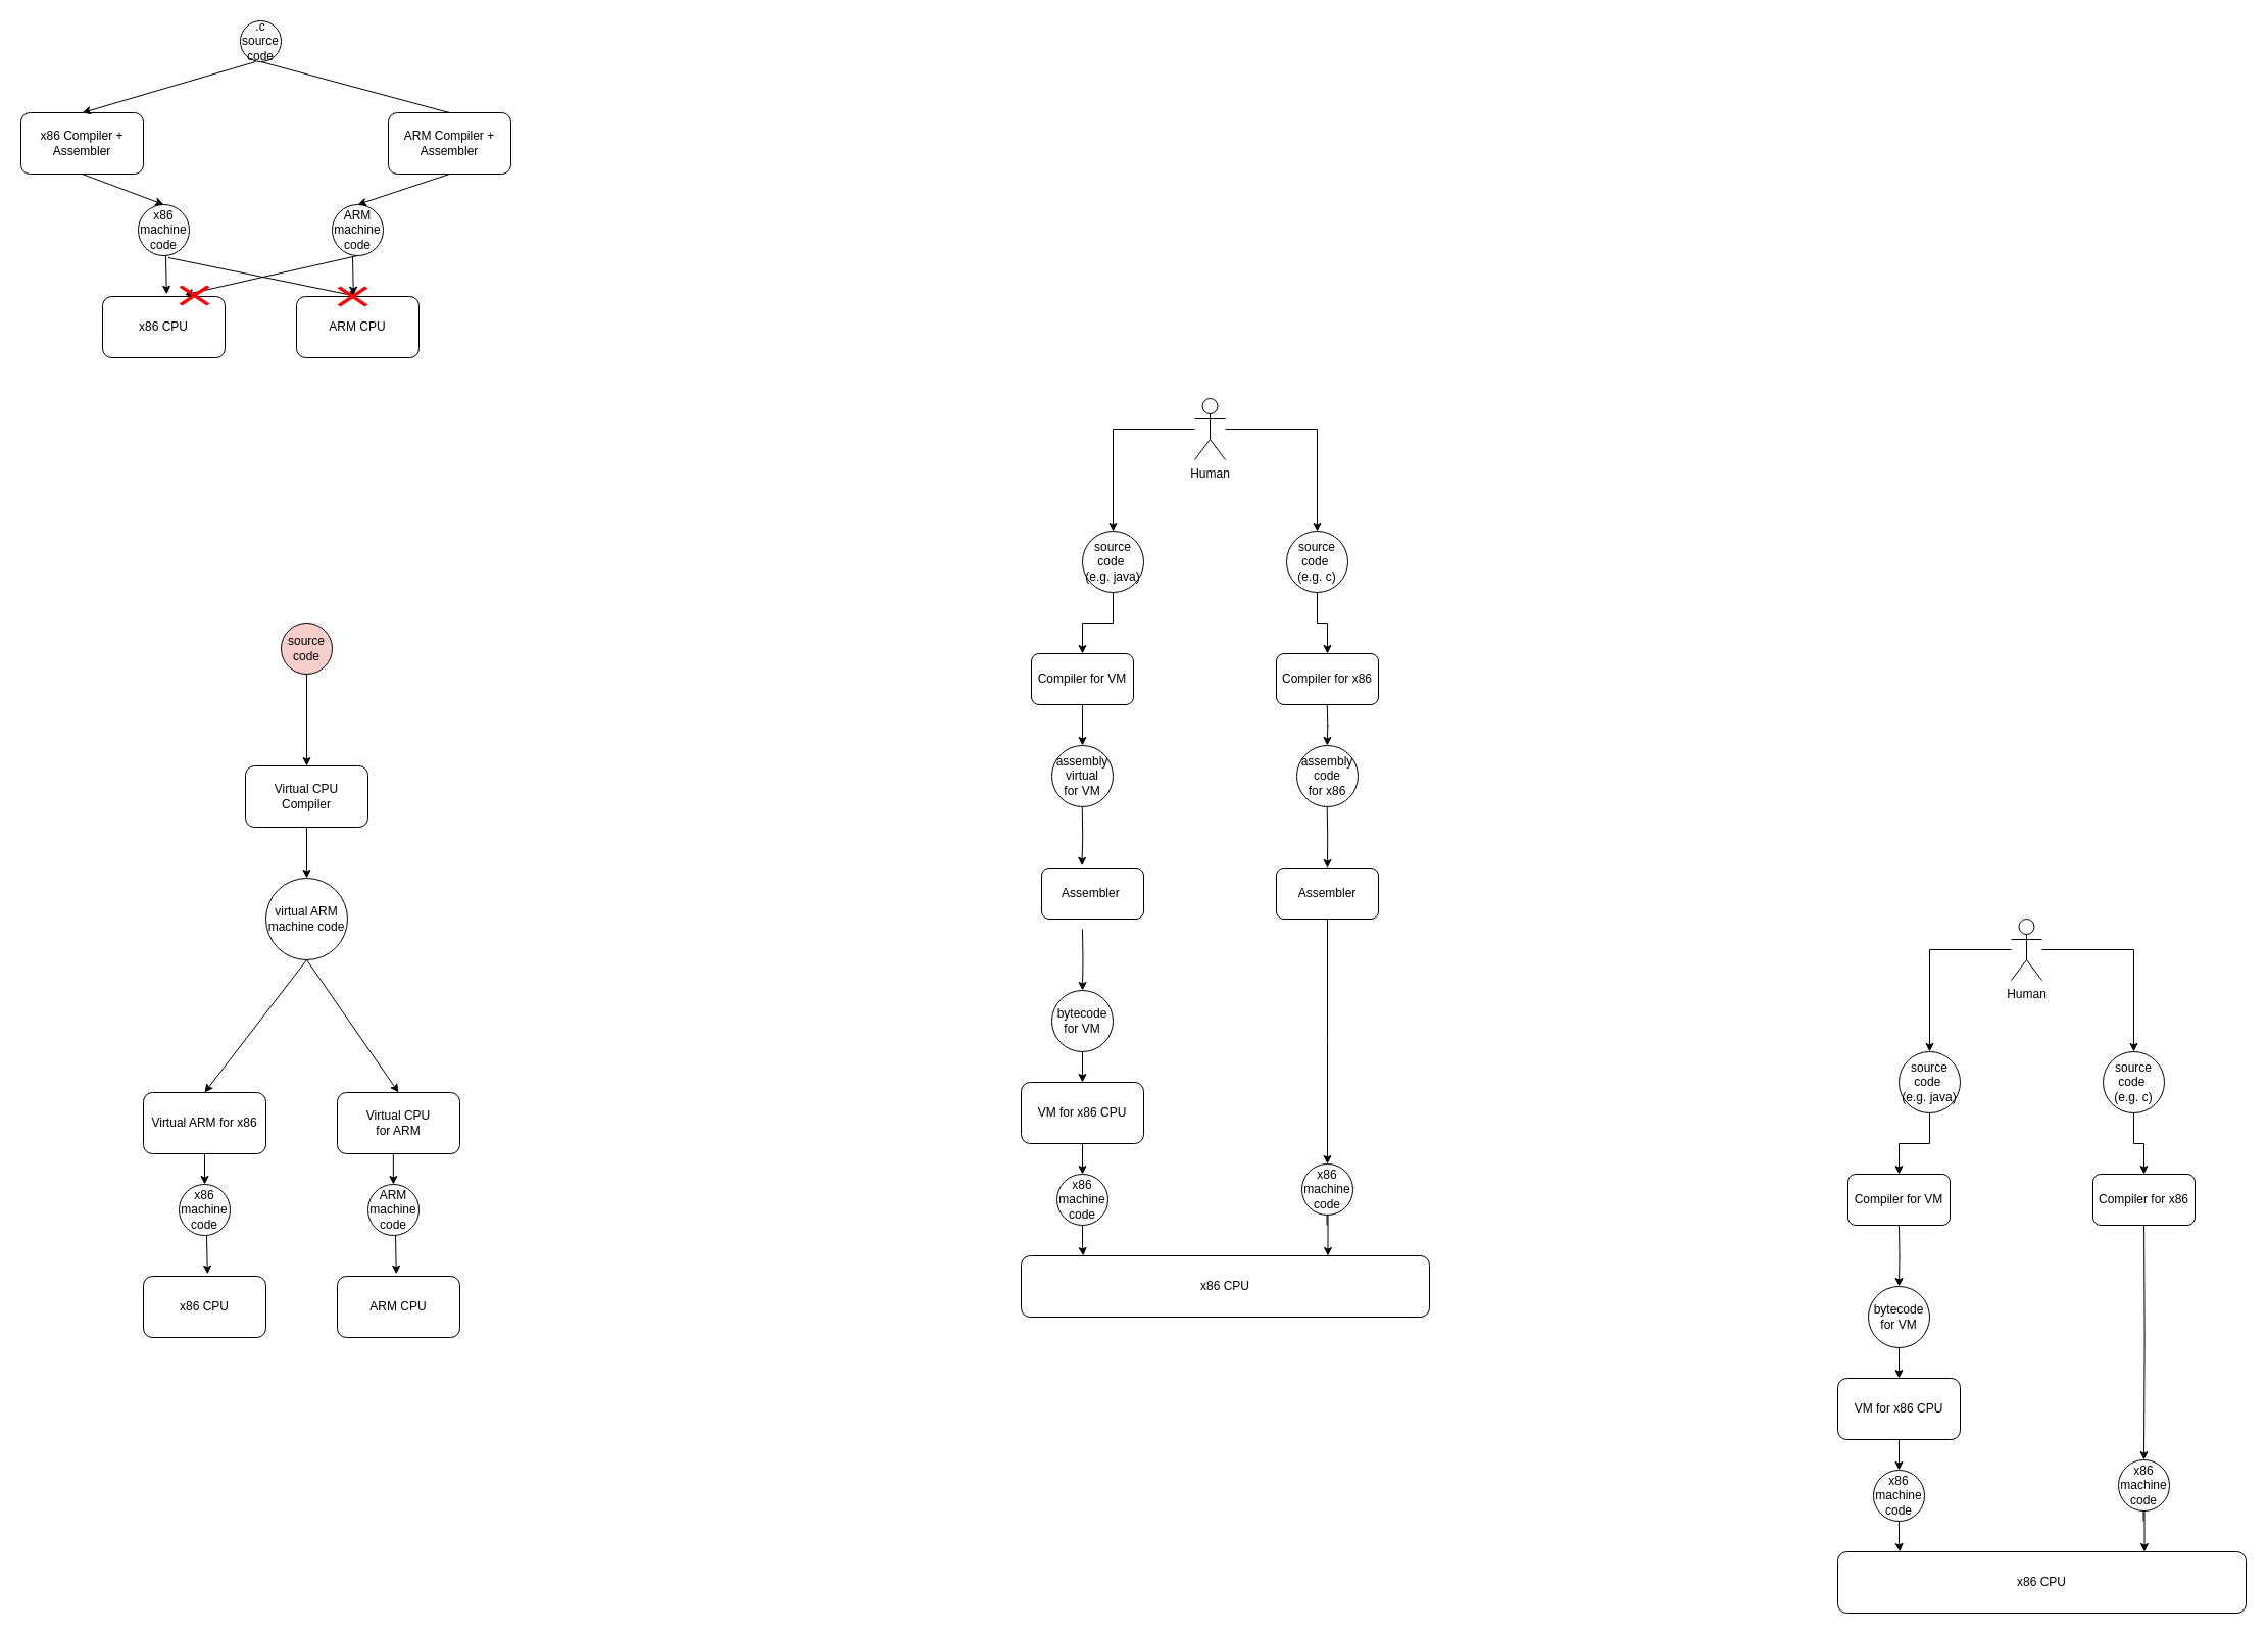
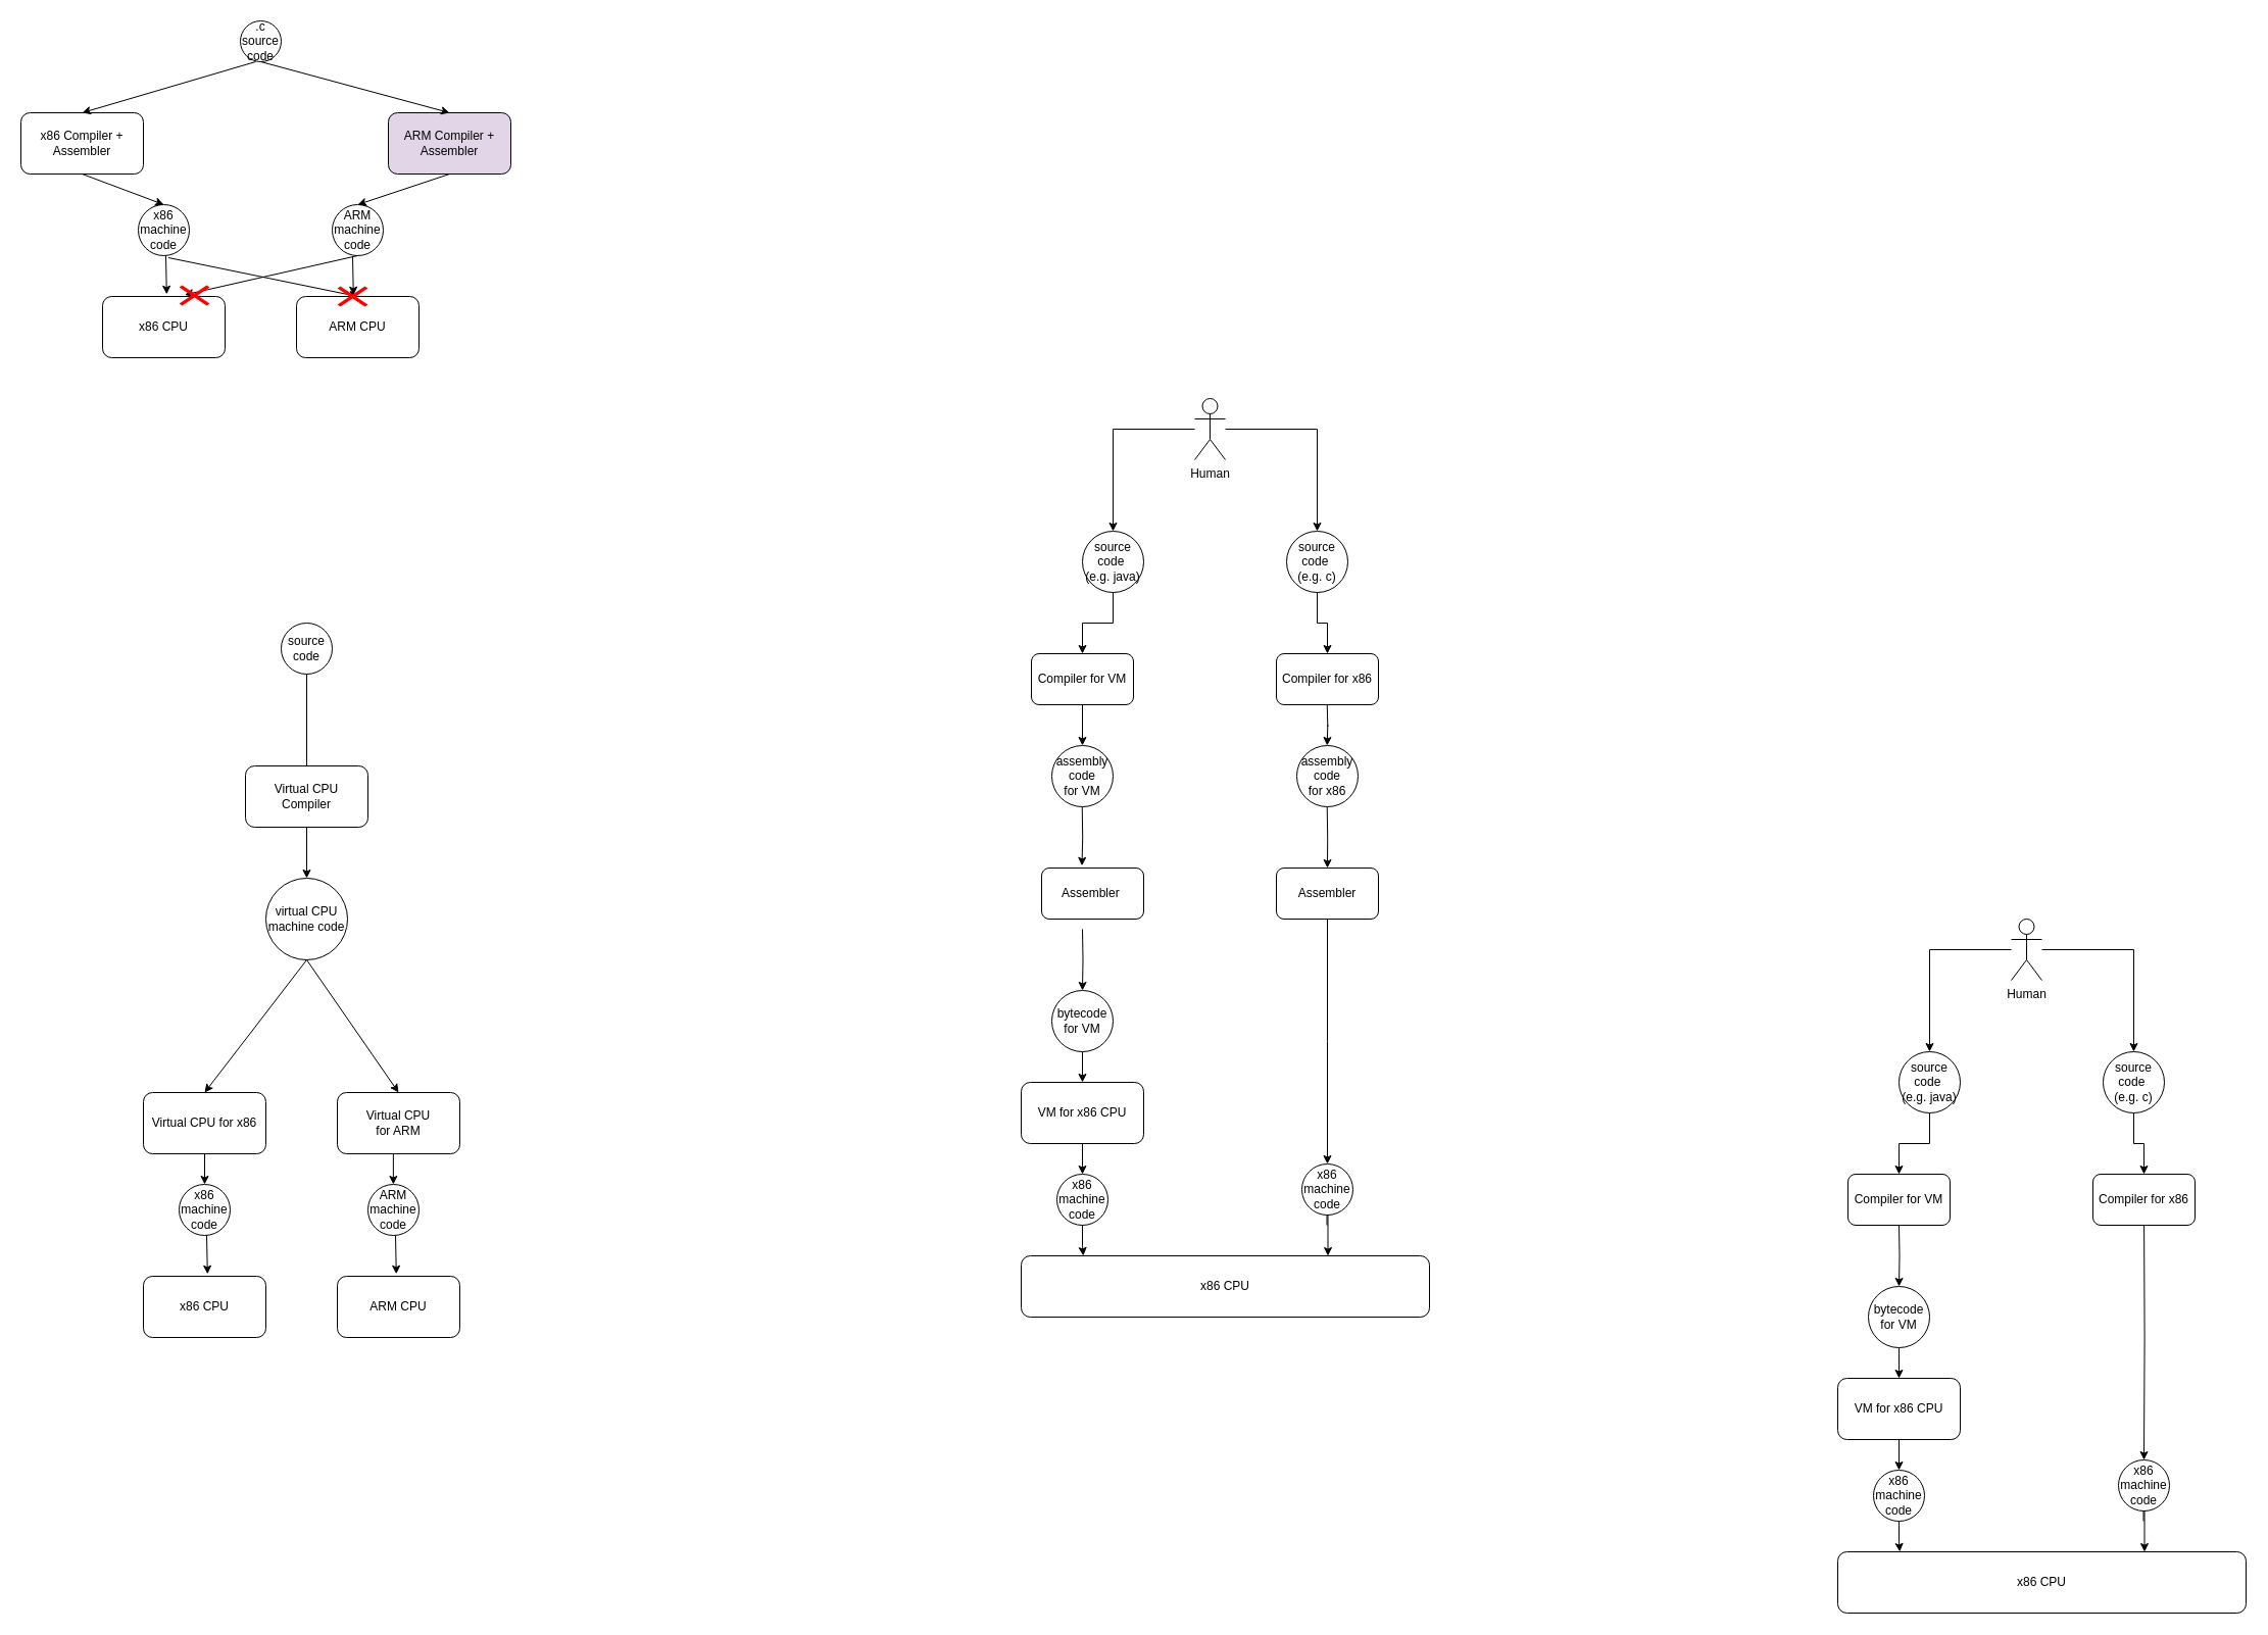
- <mxCell id="10" value="" style="endArrow=none;html=1;rounded=0;entryX=0.5;entryY=0;entryDx=0;entryDy=0;exitX=0.5;exitY=1;exitDx=0;exitDy=0;" edge="1" parent="1" source="6" target="8"><mxGeometry width="50" height="50" relative="1" as="geometry"><mxPoint x="260" y="70" as="sourcePoint" /><mxPoint x="90" y="120" as="targetPoint" /></mxGeometry></mxCell>
+ <mxCell id="10" value="" style="endArrow=classic;html=1;rounded=0;entryX=0.5;entryY=0;entryDx=0;entryDy=0;exitX=0.5;exitY=1;exitDx=0;exitDy=0;" edge="1" parent="1" source="6" target="8"><mxGeometry width="50" height="50" relative="1" as="geometry"><mxPoint x="260" y="70" as="sourcePoint" /><mxPoint x="90" y="120" as="targetPoint" /></mxGeometry></mxCell>
- <mxCell id="8" value="ARM Compiler + Assembler" style="rounded=1;whiteSpace=wrap;html=1;" vertex="1" parent="1"><mxGeometry x="380" y="110" width="120" height="60" as="geometry" /></mxCell>
+ <mxCell id="8" value="ARM Compiler + Assembler" style="rounded=1;whiteSpace=wrap;html=1;fillColor=#e1d5e7;" vertex="1" parent="1"><mxGeometry x="380" y="110" width="120" height="60" as="geometry" /></mxCell>
- <mxCell id="35" value="source code" style="ellipse;whiteSpace=wrap;html=1;aspect=fixed;fillColor=#f8cecc;" vertex="1" parent="1"><mxGeometry x="275" y="610" width="50" height="50" as="geometry" /></mxCell>
+ <mxCell id="35" value="source code" style="ellipse;whiteSpace=wrap;html=1;aspect=fixed;" vertex="1" parent="1"><mxGeometry x="275" y="610" width="50" height="50" as="geometry" /></mxCell>
- <mxCell id="34" style="edgeStyle=orthogonalEdgeStyle;rounded=0;orthogonalLoop=1;jettySize=auto;html=1;entryX=0.5;entryY=0;entryDx=0;entryDy=0;" edge="1" parent="1" source="35" target="32"><mxGeometry relative="1" as="geometry" /></mxCell>
+ <mxCell id="34" style="edgeStyle=orthogonalEdgeStyle;rounded=0;orthogonalLoop=1;jettySize=auto;html=1;entryX=0.5;entryY=0;entryDx=0;entryDy=0;endArrow=none;" edge="1" parent="1" source="35" target="32"><mxGeometry relative="1" as="geometry" /></mxCell>
- <mxCell id="51" value="assembly virtual&lt;br&gt;for VM" style="ellipse;whiteSpace=wrap;html=1;aspect=fixed;" vertex="1" parent="1"><mxGeometry x="1030" y="730" width="60" height="60" as="geometry" /></mxCell>
+ <mxCell id="51" value="assembly code&lt;br&gt;for VM" style="ellipse;whiteSpace=wrap;html=1;aspect=fixed;" vertex="1" parent="1"><mxGeometry x="1030" y="730" width="60" height="60" as="geometry" /></mxCell>
- <mxCell id="27" value="virtual ARM machine code" style="ellipse;whiteSpace=wrap;html=1;aspect=fixed;" vertex="1" parent="1"><mxGeometry x="260" y="860" width="80" height="80" as="geometry" /></mxCell>
+ <mxCell id="27" value="virtual CPU machine code" style="ellipse;whiteSpace=wrap;html=1;aspect=fixed;" vertex="1" parent="1"><mxGeometry x="260" y="860" width="80" height="80" as="geometry" /></mxCell>
- <mxCell id="21" value="Virtual ARM for x86" style="rounded=1;whiteSpace=wrap;html=1;" vertex="1" parent="1"><mxGeometry x="140" y="1070" width="120" height="60" as="geometry" /></mxCell>
+ <mxCell id="21" value="Virtual CPU for x86" style="rounded=1;whiteSpace=wrap;html=1;" vertex="1" parent="1"><mxGeometry x="140" y="1070" width="120" height="60" as="geometry" /></mxCell>
